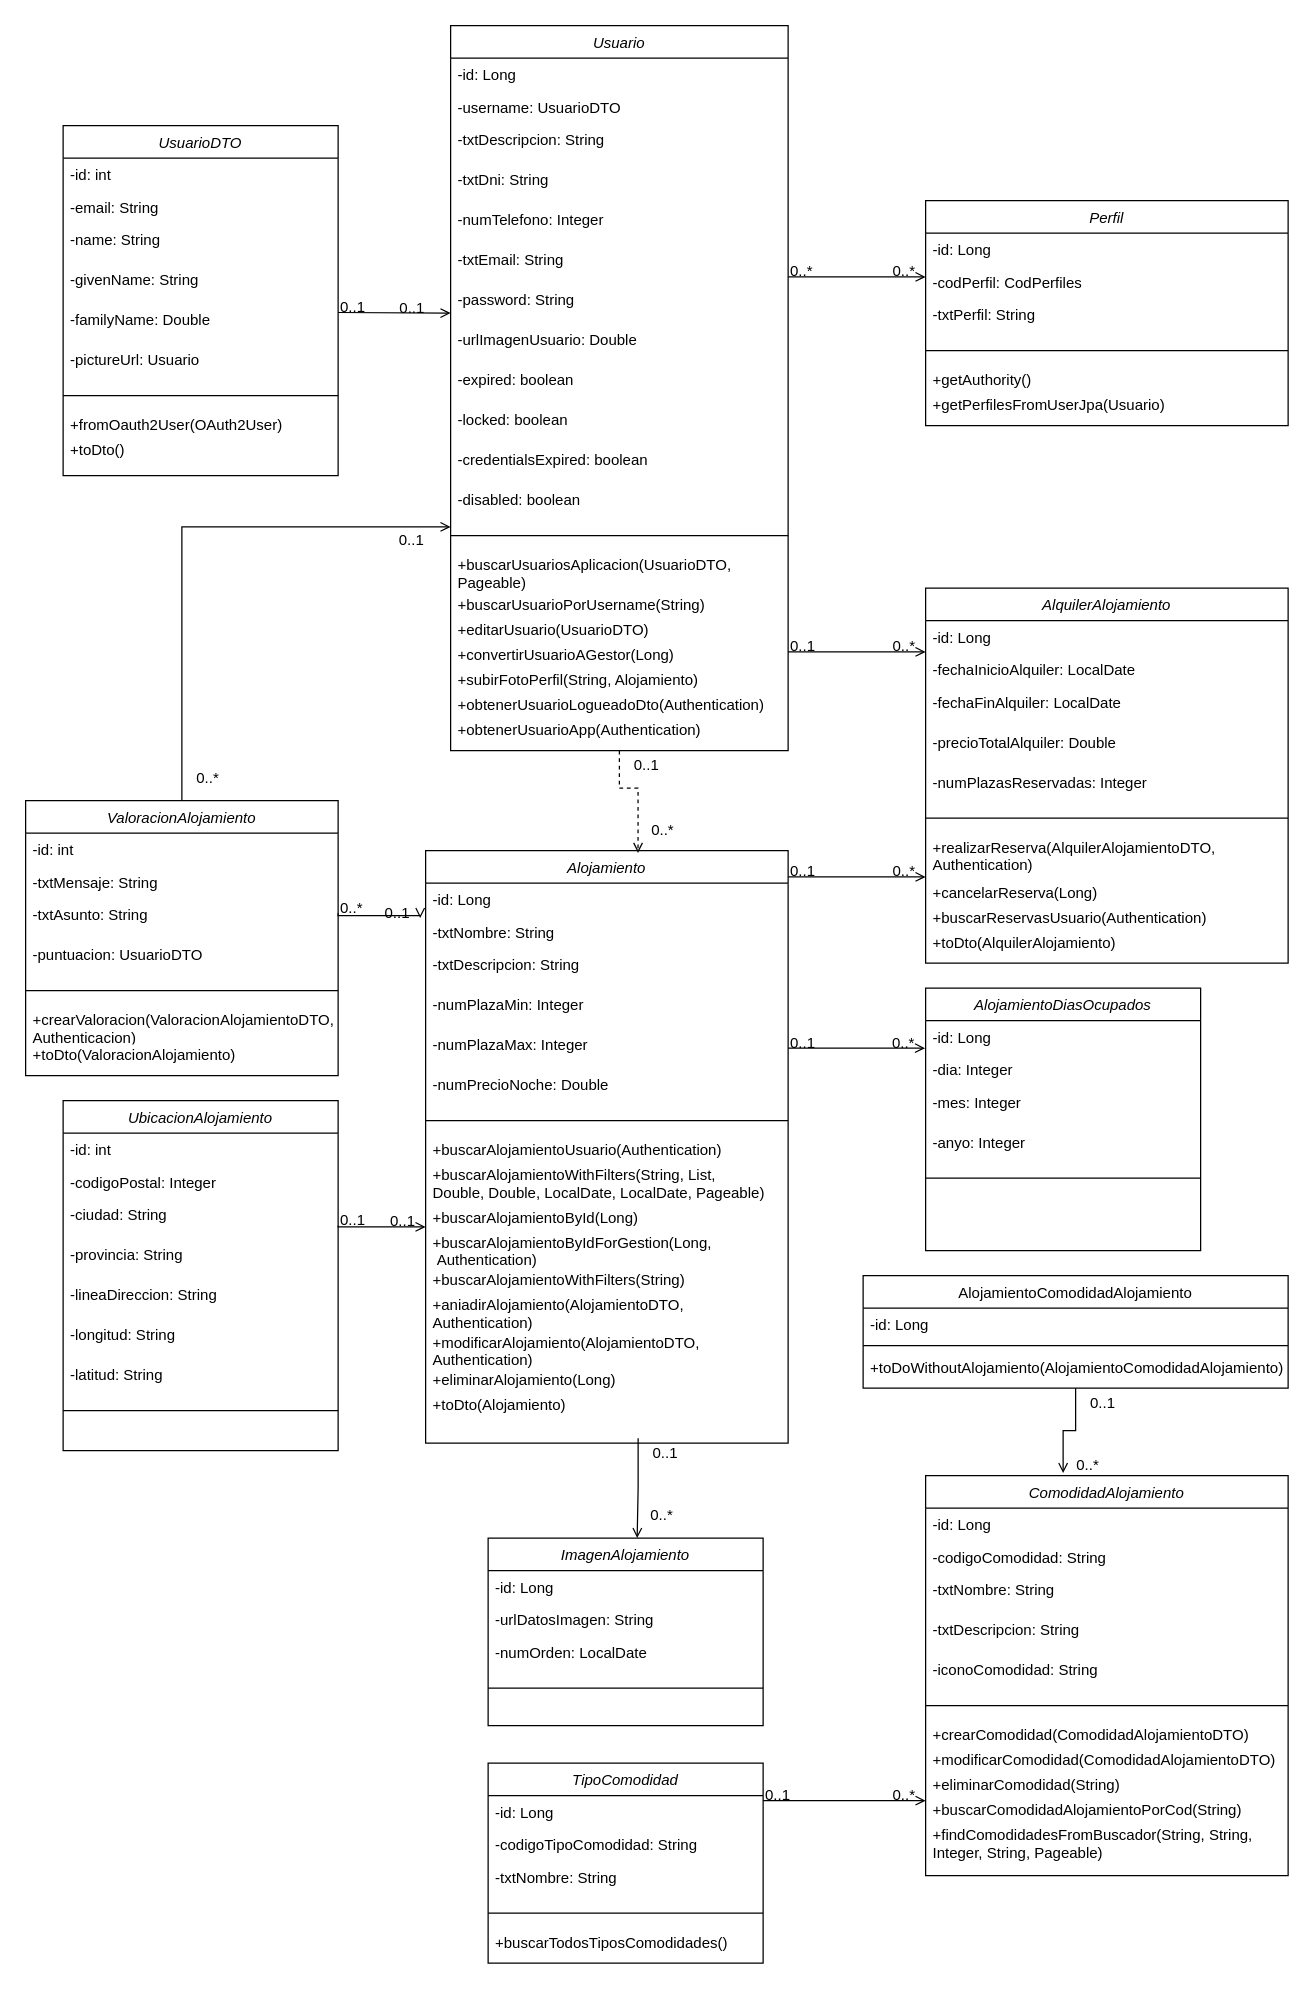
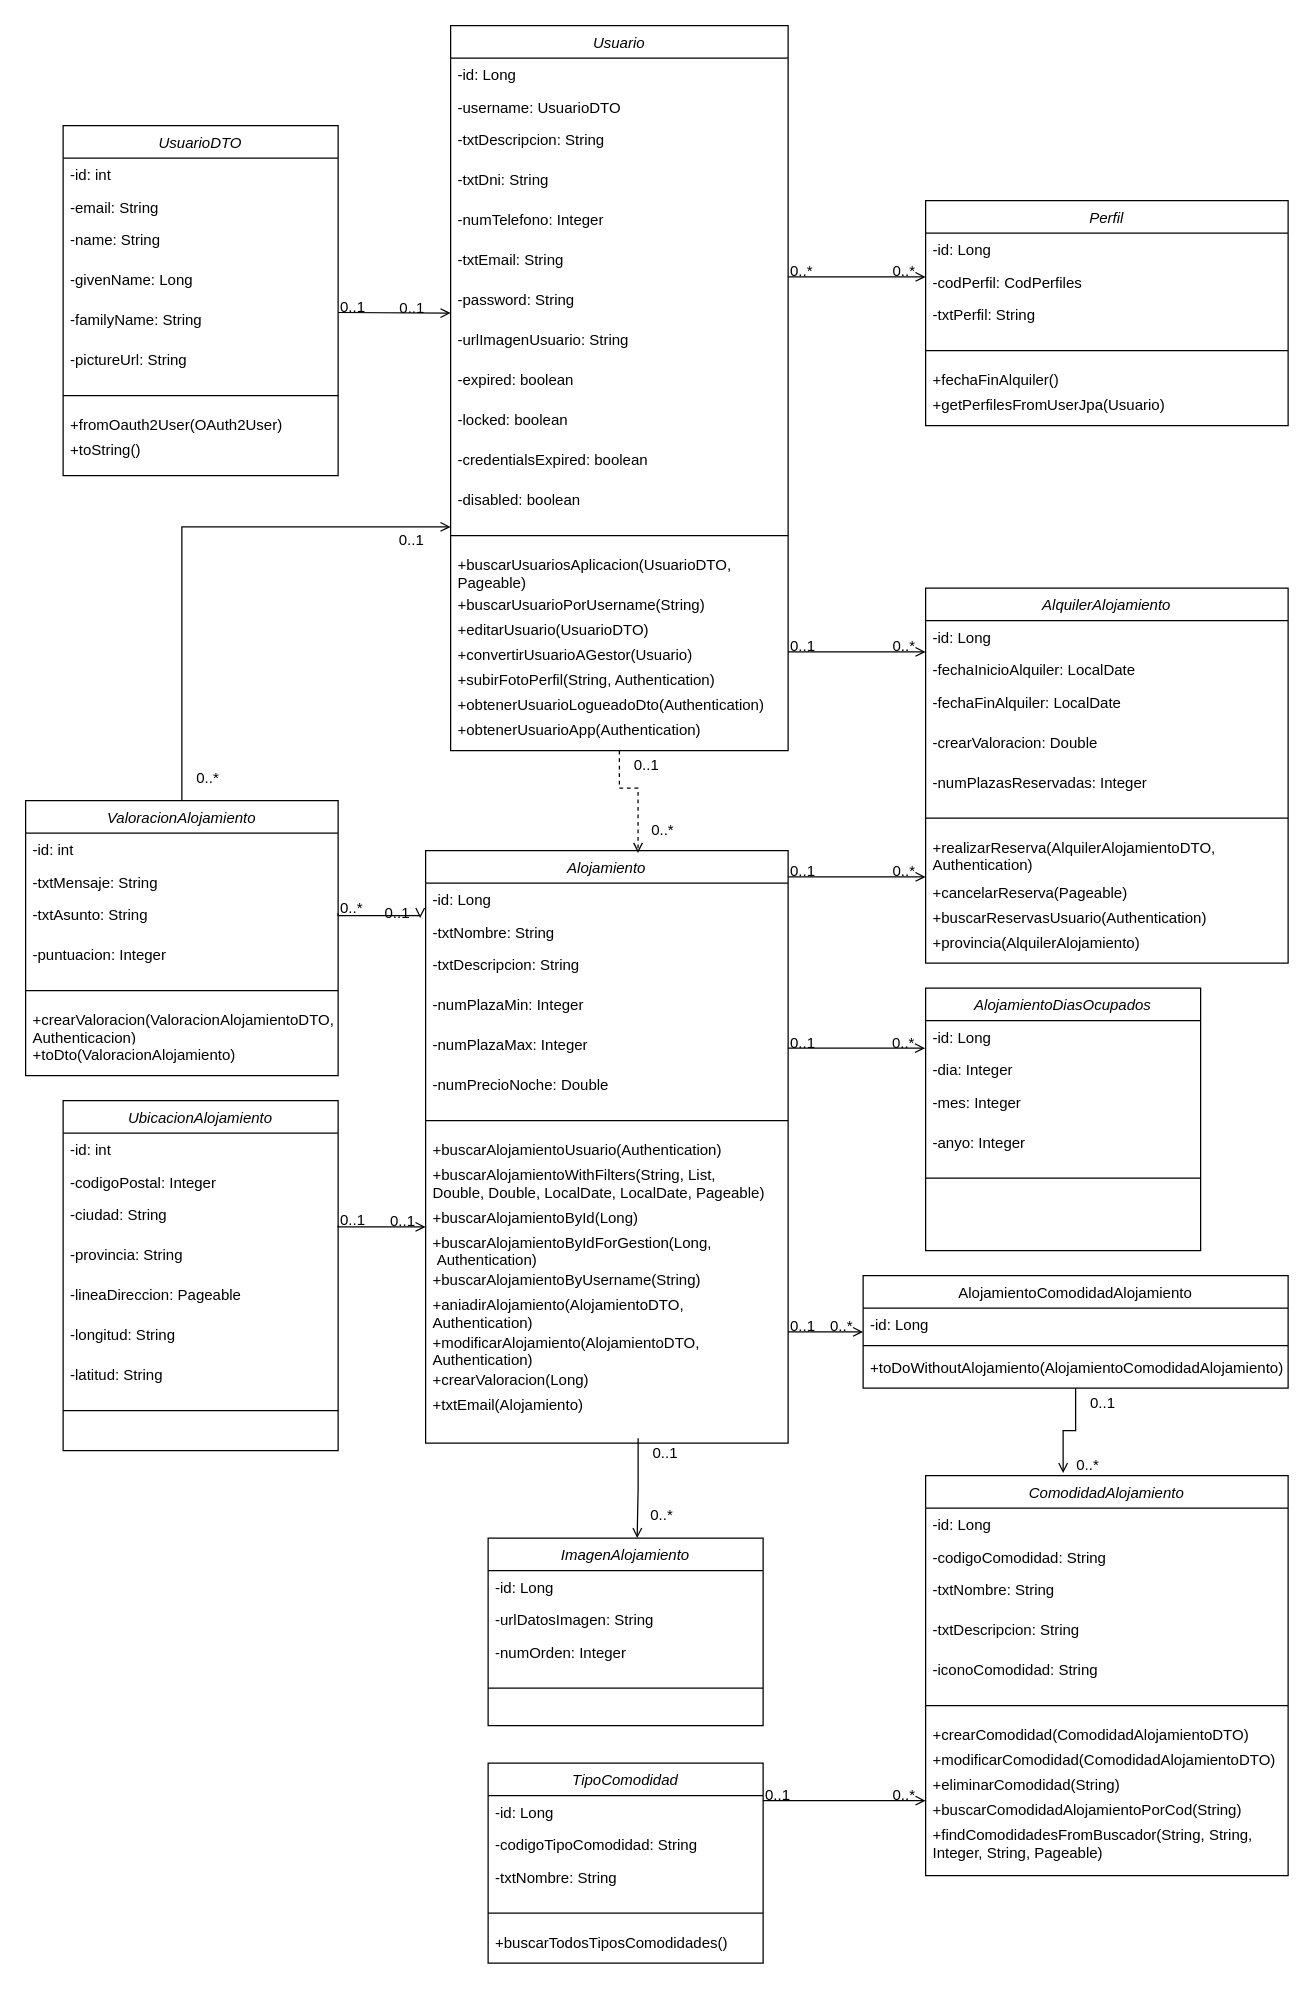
- <mxCell id="68" value="-givenName: String" style="text;align=left;verticalAlign=top;spacingLeft=4;spacingRight=4;overflow=hidden;rotatable=0;points=[[0,0.5],[1,0.5]];portConstraint=eastwest;rounded=0;shadow=0;html=0;" vertex="1" parent="64"><mxGeometry y="110" width="220" height="32" as="geometry" /></mxCell>
+ <mxCell id="68" value="-givenName: Long" style="text;align=left;verticalAlign=top;spacingLeft=4;spacingRight=4;overflow=hidden;rotatable=0;points=[[0,0.5],[1,0.5]];portConstraint=eastwest;rounded=0;shadow=0;html=0;" vertex="1" parent="64"><mxGeometry y="110" width="220" height="32" as="geometry" /></mxCell>
- <mxCell id="69" value="-familyName: Double" style="text;align=left;verticalAlign=top;spacingLeft=4;spacingRight=4;overflow=hidden;rotatable=0;points=[[0,0.5],[1,0.5]];portConstraint=eastwest;rounded=0;shadow=0;html=0;" vertex="1" parent="64"><mxGeometry y="142" width="220" height="32" as="geometry" /></mxCell>
+ <mxCell id="69" value="-familyName: String" style="text;align=left;verticalAlign=top;spacingLeft=4;spacingRight=4;overflow=hidden;rotatable=0;points=[[0,0.5],[1,0.5]];portConstraint=eastwest;rounded=0;shadow=0;html=0;" vertex="1" parent="64"><mxGeometry y="142" width="220" height="32" as="geometry" /></mxCell>
- <mxCell id="118" value="-urlImagenUsuario: Double" style="text;align=left;verticalAlign=top;spacingLeft=4;spacingRight=4;overflow=hidden;rotatable=0;points=[[0,0.5],[1,0.5]];portConstraint=eastwest;rounded=0;shadow=0;html=0;" vertex="1" parent="110"><mxGeometry y="238" width="270" height="32" as="geometry" /></mxCell>
+ <mxCell id="118" value="-urlImagenUsuario: String" style="text;align=left;verticalAlign=top;spacingLeft=4;spacingRight=4;overflow=hidden;rotatable=0;points=[[0,0.5],[1,0.5]];portConstraint=eastwest;rounded=0;shadow=0;html=0;" vertex="1" parent="110"><mxGeometry y="238" width="270" height="32" as="geometry" /></mxCell>
- <mxCell id="70" value="-pictureUrl: Usuario" style="text;align=left;verticalAlign=top;spacingLeft=4;spacingRight=4;overflow=hidden;rotatable=0;points=[[0,0.5],[1,0.5]];portConstraint=eastwest;rounded=0;shadow=0;html=0;" vertex="1" parent="64"><mxGeometry y="174" width="220" height="32" as="geometry" /></mxCell>
+ <mxCell id="70" value="-pictureUrl: String" style="text;align=left;verticalAlign=top;spacingLeft=4;spacingRight=4;overflow=hidden;rotatable=0;points=[[0,0.5],[1,0.5]];portConstraint=eastwest;rounded=0;shadow=0;html=0;" vertex="1" parent="64"><mxGeometry y="174" width="220" height="32" as="geometry" /></mxCell>
- <mxCell id="87" value="+getAuthority()" style="text;align=left;verticalAlign=top;spacingLeft=4;spacingRight=4;overflow=hidden;rotatable=0;points=[[0,0.5],[1,0.5]];portConstraint=eastwest;" vertex="1" parent="82"><mxGeometry y="130" width="290" height="20" as="geometry" /></mxCell>
+ <mxCell id="87" value="+fechaFinAlquiler()" style="text;align=left;verticalAlign=top;spacingLeft=4;spacingRight=4;overflow=hidden;rotatable=0;points=[[0,0.5],[1,0.5]];portConstraint=eastwest;" vertex="1" parent="82"><mxGeometry y="130" width="290" height="20" as="geometry" /></mxCell>
- <mxCell id="73" value="+toDto()" style="text;align=left;verticalAlign=top;spacingLeft=4;spacingRight=4;overflow=hidden;rotatable=0;points=[[0,0.5],[1,0.5]];portConstraint=eastwest;" vertex="1" parent="64"><mxGeometry y="246" width="220" height="20" as="geometry" /></mxCell>
+ <mxCell id="73" value="+toString()" style="text;align=left;verticalAlign=top;spacingLeft=4;spacingRight=4;overflow=hidden;rotatable=0;points=[[0,0.5],[1,0.5]];portConstraint=eastwest;" vertex="1" parent="64"><mxGeometry y="246" width="220" height="20" as="geometry" /></mxCell>
- <mxCell id="127" value="+convertirUsuarioAGestor(Long)" style="text;align=left;verticalAlign=top;spacingLeft=4;spacingRight=4;overflow=hidden;rotatable=0;points=[[0,0.5],[1,0.5]];portConstraint=eastwest;" vertex="1" parent="110"><mxGeometry y="490" width="270" height="20" as="geometry" /></mxCell>
+ <mxCell id="127" value="+convertirUsuarioAGestor(Usuario)" style="text;align=left;verticalAlign=top;spacingLeft=4;spacingRight=4;overflow=hidden;rotatable=0;points=[[0,0.5],[1,0.5]];portConstraint=eastwest;" vertex="1" parent="110"><mxGeometry y="490" width="270" height="20" as="geometry" /></mxCell>
- <mxCell id="128" value="+subirFotoPerfil(String, Alojamiento)" style="text;align=left;verticalAlign=top;spacingLeft=4;spacingRight=4;overflow=hidden;rotatable=0;points=[[0,0.5],[1,0.5]];portConstraint=eastwest;" vertex="1" parent="110"><mxGeometry y="510" width="270" height="20" as="geometry" /></mxCell>
+ <mxCell id="128" value="+subirFotoPerfil(String, Authentication)" style="text;align=left;verticalAlign=top;spacingLeft=4;spacingRight=4;overflow=hidden;rotatable=0;points=[[0,0.5],[1,0.5]];portConstraint=eastwest;" vertex="1" parent="110"><mxGeometry y="510" width="270" height="20" as="geometry" /></mxCell>
- <mxCell id="36" value="-precioTotalAlquiler: Double" style="text;align=left;verticalAlign=top;spacingLeft=4;spacingRight=4;overflow=hidden;rotatable=0;points=[[0,0.5],[1,0.5]];portConstraint=eastwest;rounded=0;shadow=0;html=0;" vertex="1" parent="32"><mxGeometry y="110" width="290" height="32" as="geometry" /></mxCell>
+ <mxCell id="36" value="-crearValoracion: Double" style="text;align=left;verticalAlign=top;spacingLeft=4;spacingRight=4;overflow=hidden;rotatable=0;points=[[0,0.5],[1,0.5]];portConstraint=eastwest;rounded=0;shadow=0;html=0;" vertex="1" parent="32"><mxGeometry y="110" width="290" height="32" as="geometry" /></mxCell>
- <mxCell id="40" value="+cancelarReserva(Long)" style="text;align=left;verticalAlign=top;spacingLeft=4;spacingRight=4;overflow=hidden;rotatable=0;points=[[0,0.5],[1,0.5]];portConstraint=eastwest;" vertex="1" parent="32"><mxGeometry y="230" width="290" height="20" as="geometry" /></mxCell>
+ <mxCell id="40" value="+cancelarReserva(Pageable)" style="text;align=left;verticalAlign=top;spacingLeft=4;spacingRight=4;overflow=hidden;rotatable=0;points=[[0,0.5],[1,0.5]];portConstraint=eastwest;" vertex="1" parent="32"><mxGeometry y="230" width="290" height="20" as="geometry" /></mxCell>
- <mxCell id="42" value="+toDto(AlquilerAlojamiento)" style="text;align=left;verticalAlign=top;spacingLeft=4;spacingRight=4;overflow=hidden;rotatable=0;points=[[0,0.5],[1,0.5]];portConstraint=eastwest;" vertex="1" parent="32"><mxGeometry y="270" width="290" height="20" as="geometry" /></mxCell>
+ <mxCell id="42" value="+provincia(AlquilerAlojamiento)" style="text;align=left;verticalAlign=top;spacingLeft=4;spacingRight=4;overflow=hidden;rotatable=0;points=[[0,0.5],[1,0.5]];portConstraint=eastwest;" vertex="1" parent="32"><mxGeometry y="270" width="290" height="20" as="geometry" /></mxCell>
- <mxCell id="138" value="-puntuacion: UsuarioDTO" style="text;align=left;verticalAlign=top;spacingLeft=4;spacingRight=4;overflow=hidden;rotatable=0;points=[[0,0.5],[1,0.5]];portConstraint=eastwest;rounded=0;shadow=0;html=0;" vertex="1" parent="134"><mxGeometry y="110" width="250" height="32" as="geometry" /></mxCell>
+ <mxCell id="138" value="-puntuacion: Integer" style="text;align=left;verticalAlign=top;spacingLeft=4;spacingRight=4;overflow=hidden;rotatable=0;points=[[0,0.5],[1,0.5]];portConstraint=eastwest;rounded=0;shadow=0;html=0;" vertex="1" parent="134"><mxGeometry y="110" width="250" height="32" as="geometry" /></mxCell>
- <mxCell id="14" value="+buscarAlojamientoWithFilters(String)" style="text;align=left;verticalAlign=top;spacingLeft=4;spacingRight=4;overflow=hidden;rotatable=0;points=[[0,0.5],[1,0.5]];portConstraint=eastwest;" vertex="1" parent="2"><mxGeometry y="330" width="290" height="20" as="geometry" /></mxCell>
+ <mxCell id="14" value="+buscarAlojamientoByUsername(String)" style="text;align=left;verticalAlign=top;spacingLeft=4;spacingRight=4;overflow=hidden;rotatable=0;points=[[0,0.5],[1,0.5]];portConstraint=eastwest;" vertex="1" parent="2"><mxGeometry y="330" width="290" height="20" as="geometry" /></mxCell>
- <mxCell id="103" value="-lineaDireccion: String" style="text;align=left;verticalAlign=top;spacingLeft=4;spacingRight=4;overflow=hidden;rotatable=0;points=[[0,0.5],[1,0.5]];portConstraint=eastwest;rounded=0;shadow=0;html=0;" vertex="1" parent="98"><mxGeometry y="142" width="220" height="32" as="geometry" /></mxCell>
+ <mxCell id="103" value="-lineaDireccion: Pageable" style="text;align=left;verticalAlign=top;spacingLeft=4;spacingRight=4;overflow=hidden;rotatable=0;points=[[0,0.5],[1,0.5]];portConstraint=eastwest;rounded=0;shadow=0;html=0;" vertex="1" parent="98"><mxGeometry y="142" width="220" height="32" as="geometry" /></mxCell>
+ <mxCell id="23" value="" style="endArrow=open;shadow=0;strokeWidth=1;rounded=0;curved=0;endFill=1;edgeStyle=elbowEdgeStyle;elbow=vertical;" parent="1" source="2" target="19" edge="1"><mxGeometry x="0.5" y="41" relative="1" as="geometry"><mxPoint x="380" y="192" as="sourcePoint" /><mxPoint x="540" y="192" as="targetPoint" /><mxPoint x="-40" y="32" as="offset" /></mxGeometry></mxCell>
+ <mxCell id="24" value="0..1" style="resizable=0;align=left;verticalAlign=bottom;labelBackgroundColor=none;fontSize=12;" parent="23" connectable="0" vertex="1"><mxGeometry x="-1" relative="1" as="geometry"><mxPoint y="4" as="offset" /></mxGeometry></mxCell>
+ <mxCell id="25" value="0..*" style="resizable=0;align=right;verticalAlign=bottom;labelBackgroundColor=none;fontSize=12;" parent="23" connectable="0" vertex="1"><mxGeometry x="1" relative="1" as="geometry"><mxPoint x="-7" y="4" as="offset" /></mxGeometry></mxCell>
- <mxCell id="17" value="+eliminarAlojamiento(Long)" style="text;align=left;verticalAlign=top;spacingLeft=4;spacingRight=4;overflow=hidden;rotatable=0;points=[[0,0.5],[1,0.5]];portConstraint=eastwest;" vertex="1" parent="2"><mxGeometry y="410" width="290" height="20" as="geometry" /></mxCell>
+ <mxCell id="17" value="+crearValoracion(Long)" style="text;align=left;verticalAlign=top;spacingLeft=4;spacingRight=4;overflow=hidden;rotatable=0;points=[[0,0.5],[1,0.5]];portConstraint=eastwest;" vertex="1" parent="2"><mxGeometry y="410" width="290" height="20" as="geometry" /></mxCell>
- <mxCell id="18" value="+toDto(Alojamiento)" style="text;align=left;verticalAlign=top;spacingLeft=4;spacingRight=4;overflow=hidden;rotatable=0;points=[[0,0.5],[1,0.5]];portConstraint=eastwest;" vertex="1" parent="2"><mxGeometry y="430" width="290" height="34" as="geometry" /></mxCell>
+ <mxCell id="18" value="+txtEmail(Alojamiento)" style="text;align=left;verticalAlign=top;spacingLeft=4;spacingRight=4;overflow=hidden;rotatable=0;points=[[0,0.5],[1,0.5]];portConstraint=eastwest;" vertex="1" parent="2"><mxGeometry y="430" width="290" height="34" as="geometry" /></mxCell>
- <mxCell id="77" value="-numOrden: LocalDate" style="text;align=left;verticalAlign=top;spacingLeft=4;spacingRight=4;overflow=hidden;rotatable=0;points=[[0,0.5],[1,0.5]];portConstraint=eastwest;rounded=0;shadow=0;html=0;" vertex="1" parent="74"><mxGeometry y="78" width="220" height="32" as="geometry" /></mxCell>
+ <mxCell id="77" value="-numOrden: Integer" style="text;align=left;verticalAlign=top;spacingLeft=4;spacingRight=4;overflow=hidden;rotatable=0;points=[[0,0.5],[1,0.5]];portConstraint=eastwest;rounded=0;shadow=0;html=0;" vertex="1" parent="74"><mxGeometry y="78" width="220" height="32" as="geometry" /></mxCell>
